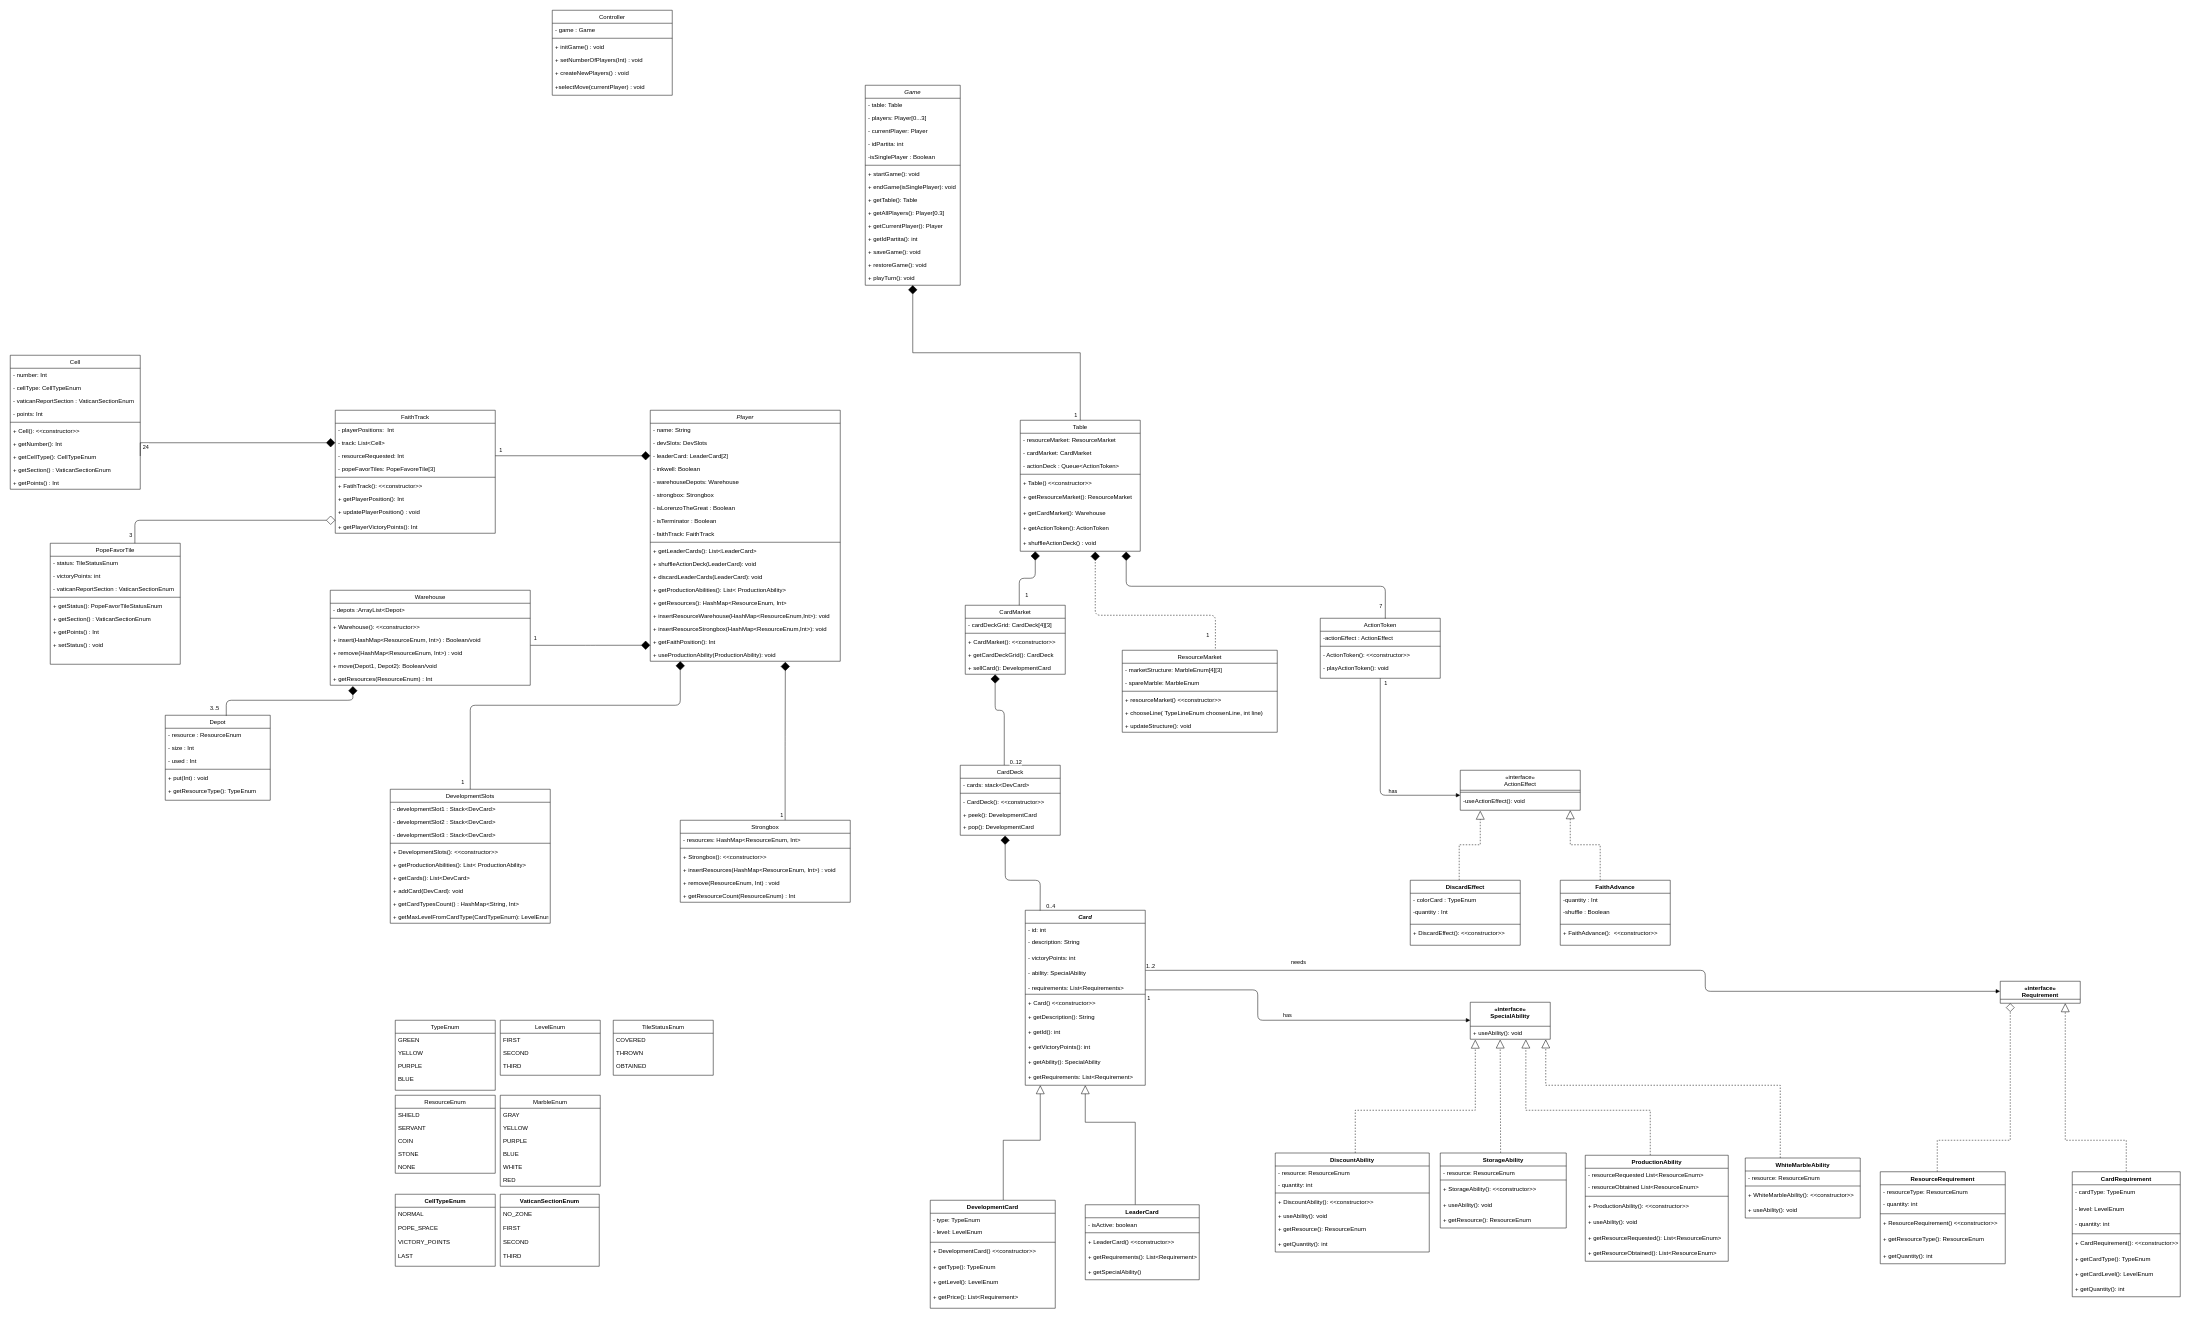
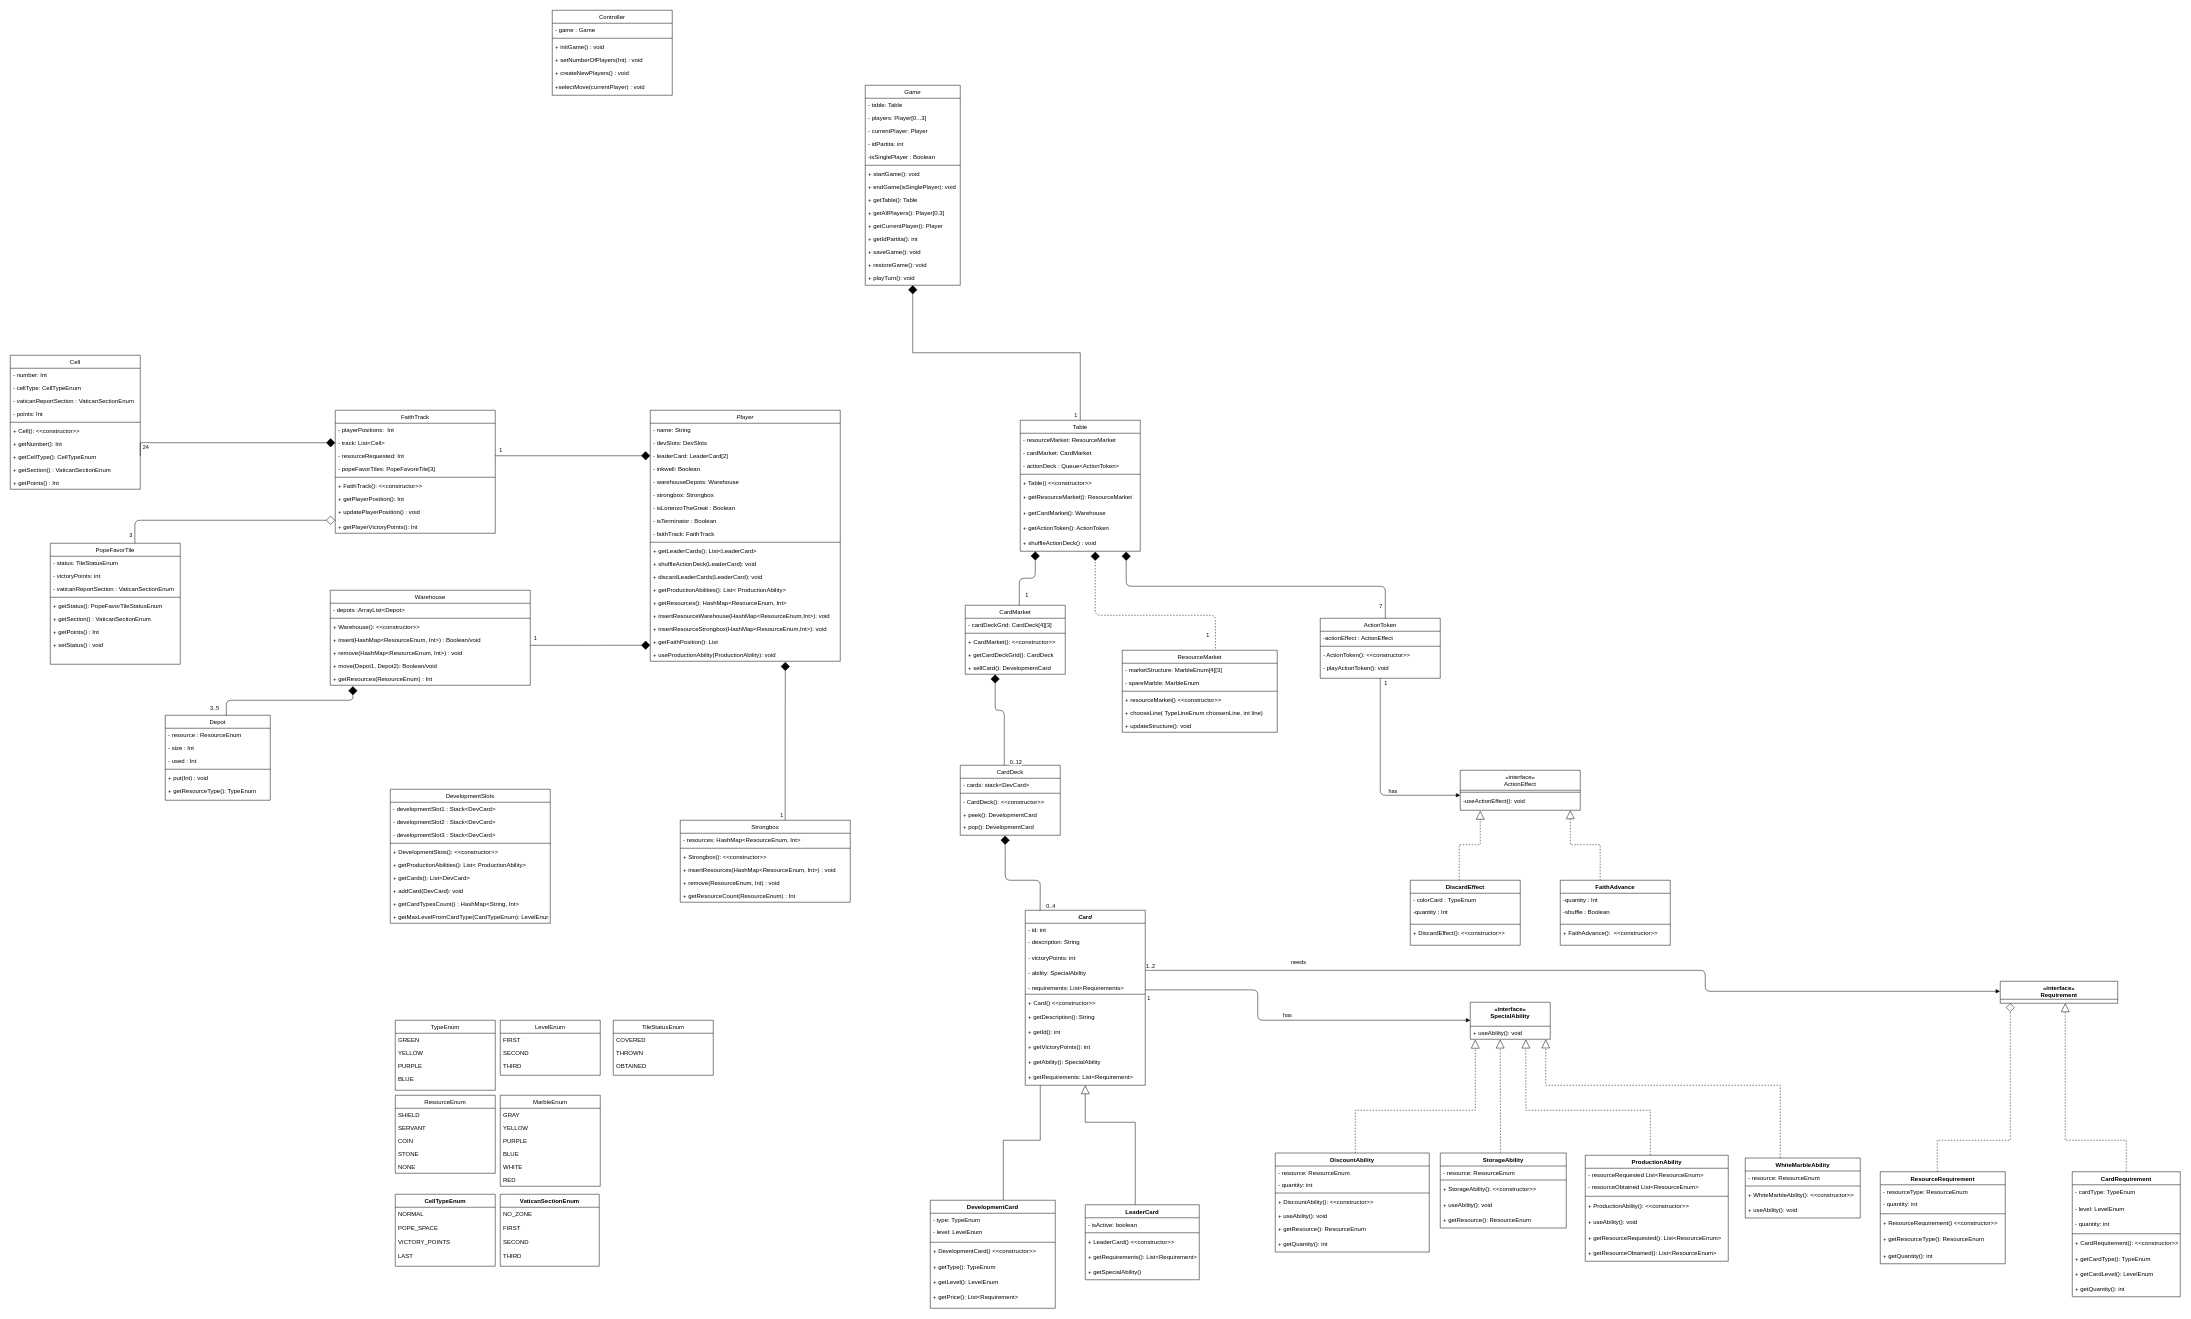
- <mxCell id="184" value="+ getFaithPosition(): Int" style="text;align=left;verticalAlign=top;spacingLeft=4;spacingRight=4;overflow=hidden;rotatable=0;points=[[0,0.5],[1,0.5]];portConstraint=eastwest;" parent="166" vertex="1"><mxGeometry y="450" width="380" height="26" as="geometry" /></mxCell>
+ <mxCell id="184" value="+ getFaithPosition(): List" style="text;align=left;verticalAlign=top;spacingLeft=4;spacingRight=4;overflow=hidden;rotatable=0;points=[[0,0.5],[1,0.5]];portConstraint=eastwest;" parent="166" vertex="1"><mxGeometry y="450" width="380" height="26" as="geometry" /></mxCell>
- <mxCell id="197" value="" style="endArrow=diamond;shadow=0;strokeWidth=1;rounded=1;endFill=1;edgeStyle=elbowEdgeStyle;elbow=vertical;endSize=16;" parent="1" source="186" target="166" edge="1"><mxGeometry x="0.5" y="41" relative="1" as="geometry"><mxPoint x="1424" y="2125" as="sourcePoint" /><mxPoint x="1264" y="2125" as="targetPoint" /><mxPoint x="-40" y="32" as="offset" /><Array as="points"><mxPoint x="1360" y="1410" /></Array></mxGeometry></mxCell>
- <mxCell id="198" value="1" style="edgeLabel;html=1;align=center;verticalAlign=middle;resizable=0;points=[];" parent="197" vertex="1" connectable="0"><mxGeometry x="-0.842" y="3" relative="1" as="geometry"><mxPoint x="-13" y="37.79" as="offset" /></mxGeometry></mxCell>
- <mxCell id="33" value="«interface»&#10;Requirement" style="swimlane;fontStyle=1;align=center;verticalAlign=top;childLayout=stackLayout;horizontal=1;startSize=36;horizontalStack=0;resizeParent=1;resizeParentMax=0;resizeLast=0;collapsible=1;marginBottom=0;" parent="1" vertex="1"><mxGeometry x="4000" y="1962" width="160" height="44" as="geometry" /></mxCell>
+ <mxCell id="33" value="«interface»&#10;Requirement" style="swimlane;fontStyle=1;align=center;verticalAlign=top;childLayout=stackLayout;horizontal=1;startSize=36;horizontalStack=0;resizeParent=1;resizeParentMax=0;resizeLast=0;collapsible=1;marginBottom=0;" parent="1" vertex="1"><mxGeometry x="4000" y="1962" width="235" height="44" as="geometry" /></mxCell>
- <mxCell id="2" value="" style="edgeStyle=orthogonalEdgeStyle;rounded=0;orthogonalLoop=1;jettySize=auto;html=1;endArrow=block;endFill=0;endSize=15;" parent="1" source="17" target="4" edge="1"><mxGeometry relative="1" as="geometry"><Array as="points"><mxPoint x="2006" y="2280" /><mxPoint x="2080" y="2280" /></Array></mxGeometry></mxCell>
+ <mxCell id="2" value="" style="edgeStyle=orthogonalEdgeStyle;rounded=0;orthogonalLoop=1;jettySize=auto;html=1;endArrow=none;endFill=0;endSize=15;" parent="1" source="17" target="4" edge="1"><mxGeometry relative="1" as="geometry"><Array as="points"><mxPoint x="2006" y="2280" /><mxPoint x="2080" y="2280" /></Array></mxGeometry></mxCell>
